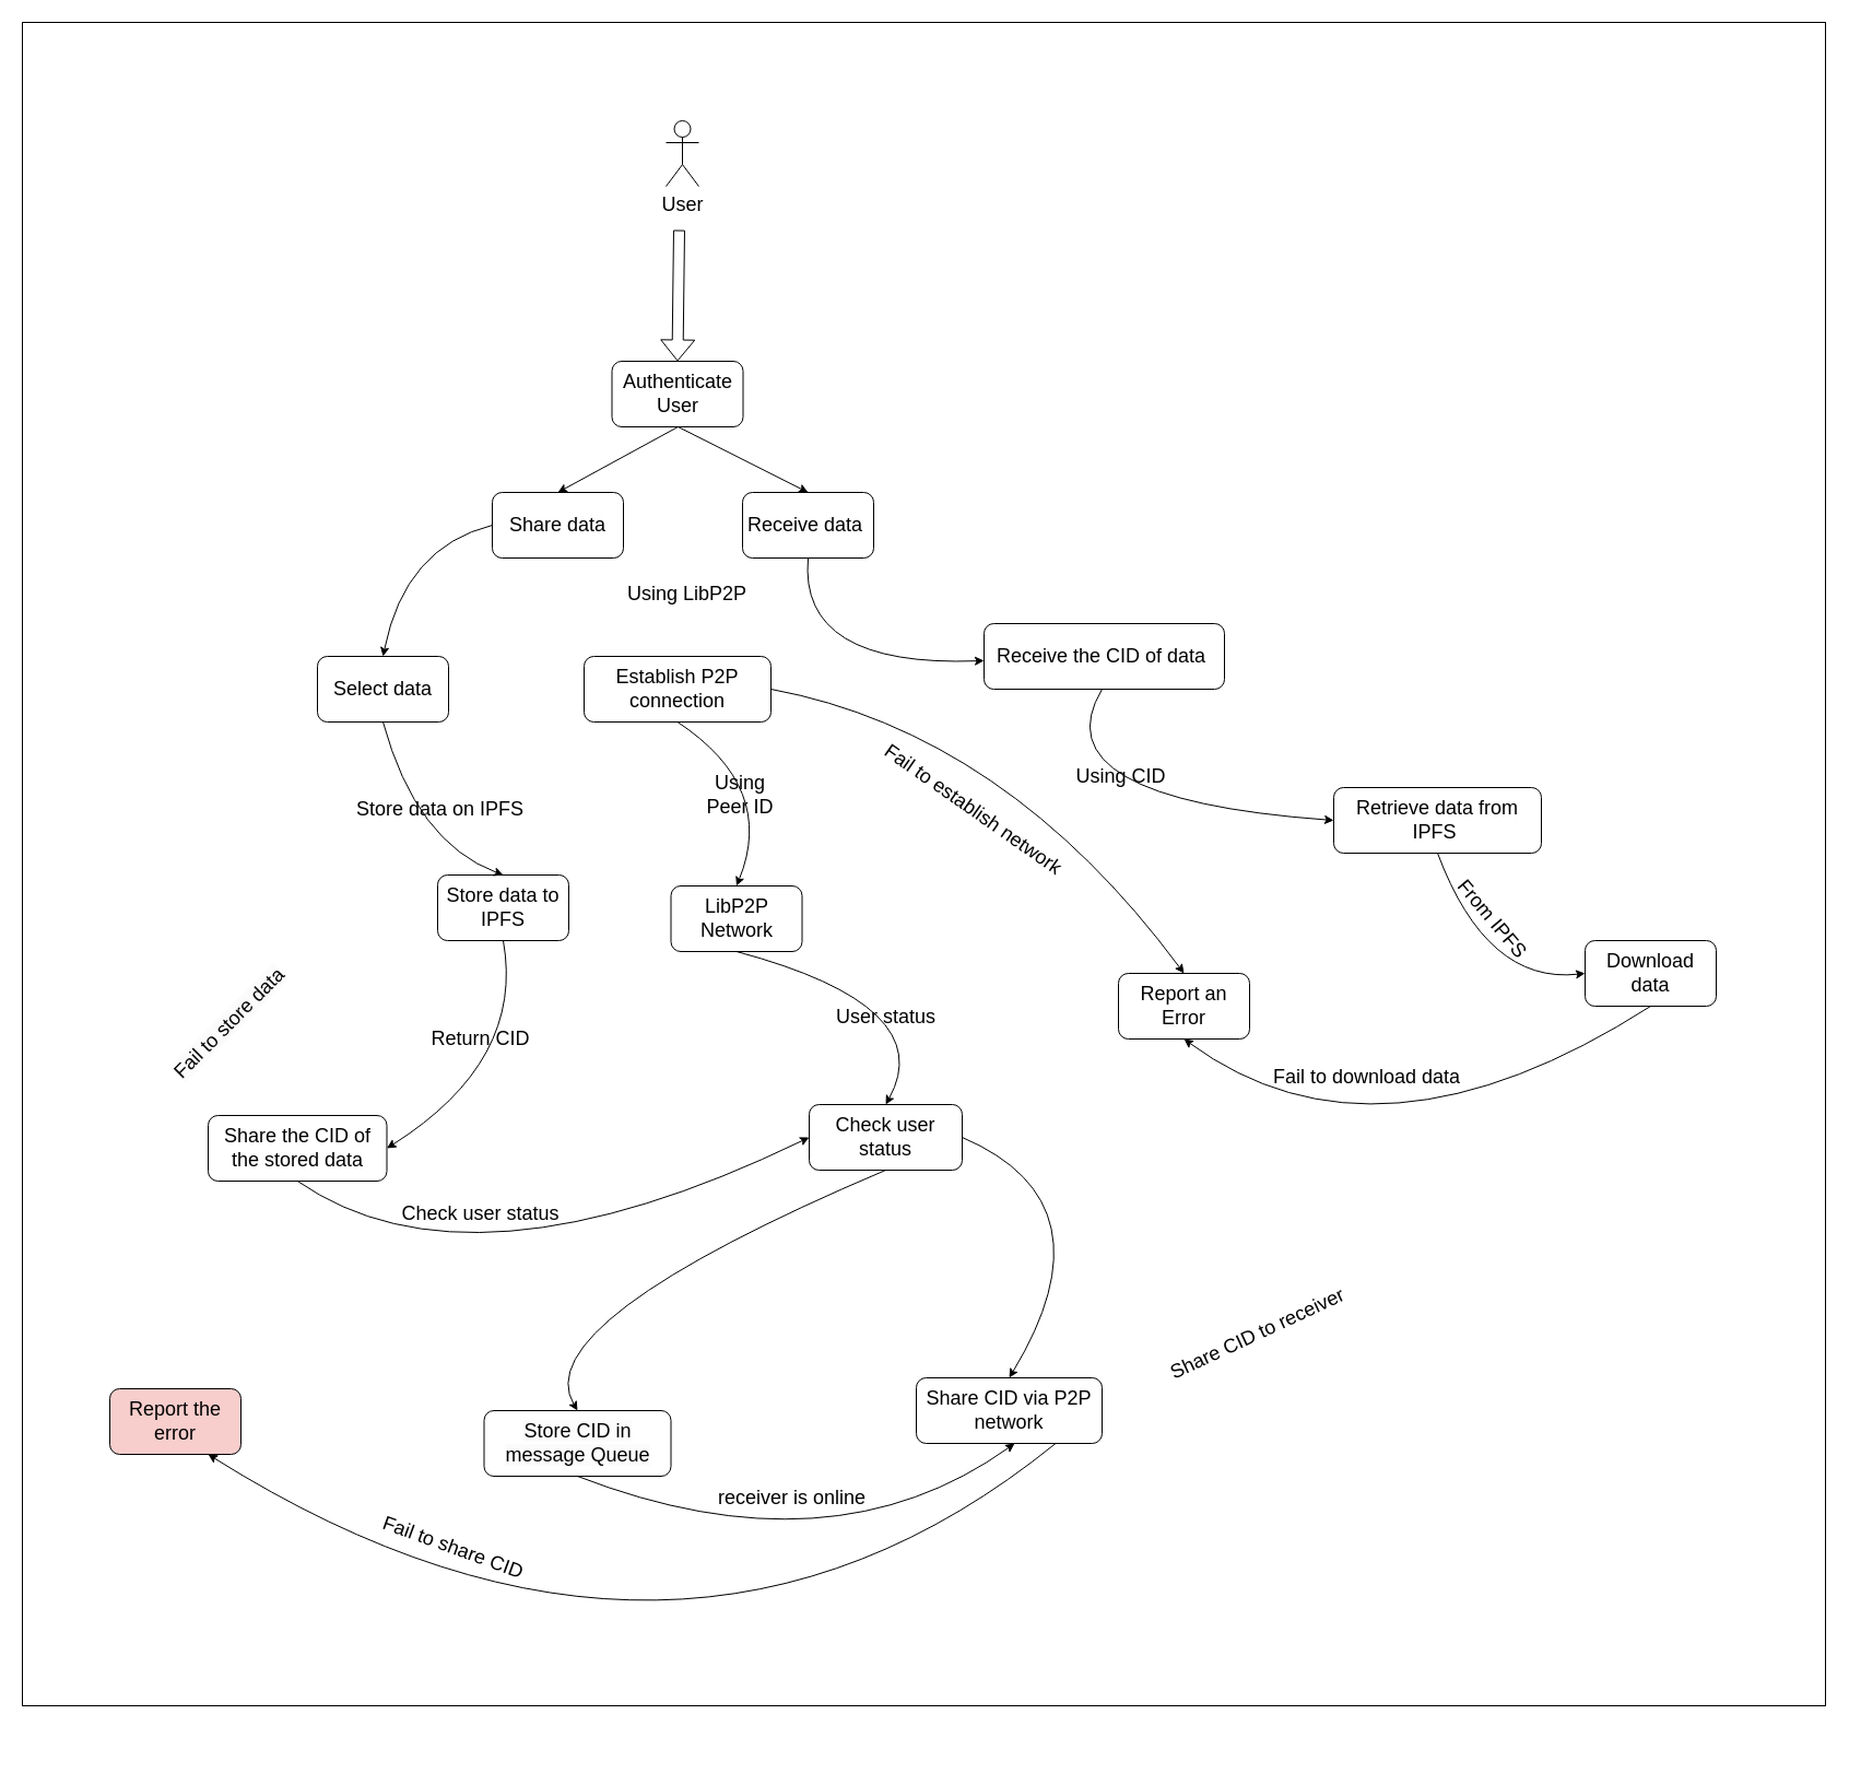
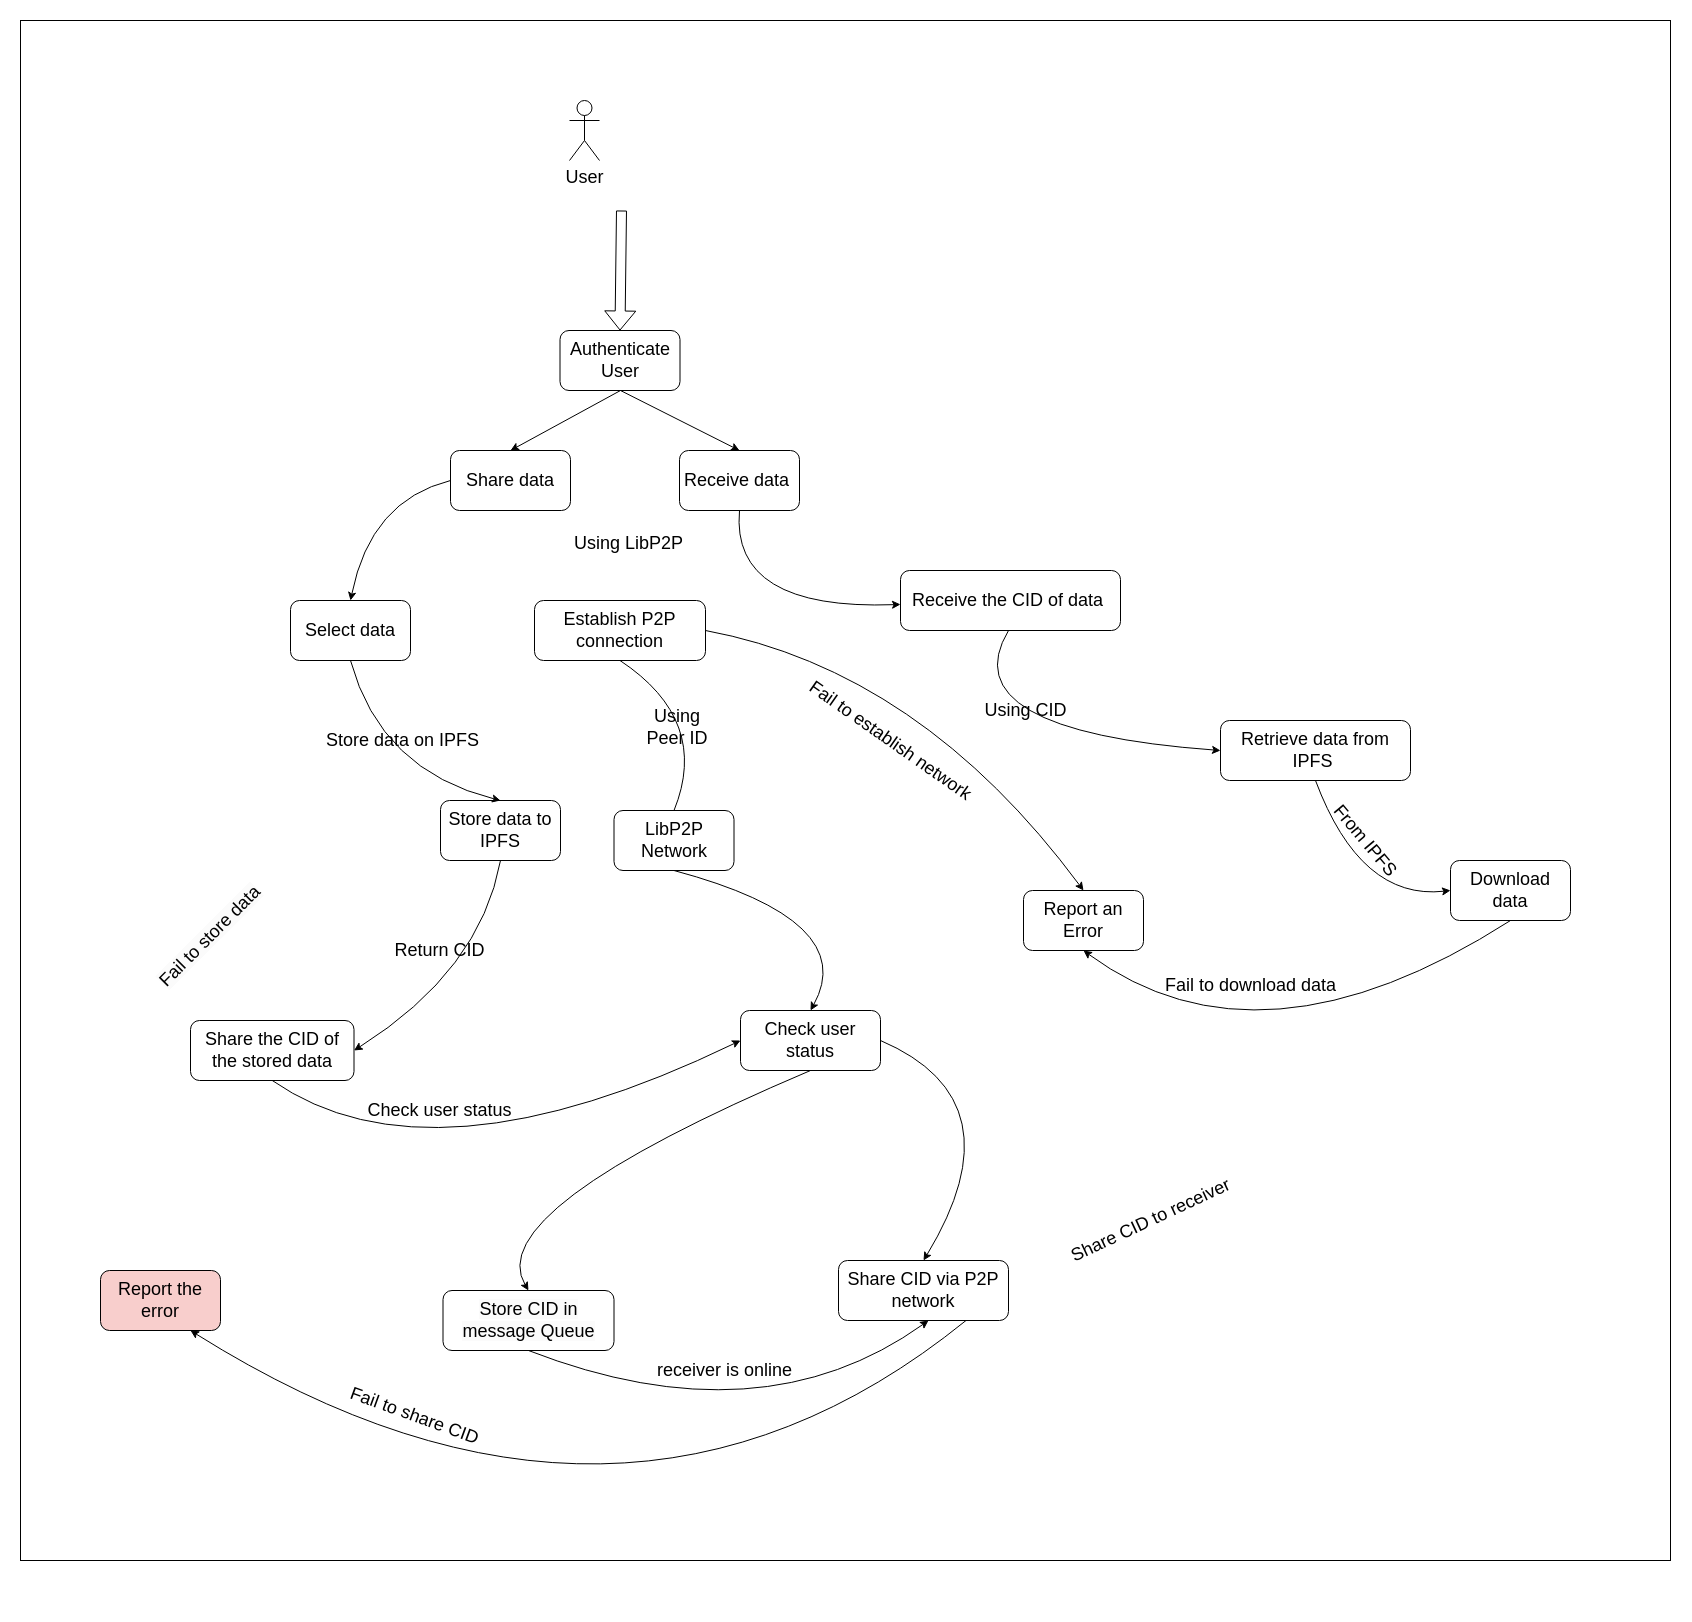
- <mxCell id="3" value="&lt;font style=&quot;font-size: 18px;&quot;&gt;User&lt;/font&gt;" style="shape=umlActor;verticalLabelPosition=bottom;verticalAlign=top;html=1;outlineConnect=0;" parent="1" vertex="1"><mxGeometry x="609" y="110" width="30" height="60" as="geometry" /></mxCell>
+ <mxCell id="3" value="&lt;font style=&quot;font-size: 18px;&quot;&gt;User&lt;/font&gt;" style="shape=umlActor;verticalLabelPosition=bottom;verticalAlign=top;html=1;outlineConnect=0;" parent="1" vertex="1"><mxGeometry x="569" y="100" width="30" height="60" as="geometry" /></mxCell>
- <mxCell id="35" value="" style="curved=1;endArrow=classic;html=1;rounded=0;exitX=0.5;exitY=1;exitDx=0;exitDy=0;entryX=0.5;entryY=0;entryDx=0;entryDy=0;" parent="1" source="13" target="34" edge="1"><mxGeometry width="50" height="50" relative="1" as="geometry"><mxPoint x="810" y="880" as="sourcePoint" /><mxPoint x="860" y="830" as="targetPoint" /><Array as="points"><mxPoint x="710" y="720" /></Array></mxGeometry></mxCell>
+ <mxCell id="35" value="" style="curved=1;endArrow=none;html=1;rounded=0;exitX=0.5;exitY=1;exitDx=0;exitDy=0;entryX=0.5;entryY=0;entryDx=0;entryDy=0;" parent="1" source="13" target="34" edge="1"><mxGeometry width="50" height="50" relative="1" as="geometry"><mxPoint x="810" y="880" as="sourcePoint" /><mxPoint x="860" y="830" as="targetPoint" /><Array as="points"><mxPoint x="710" y="720" /></Array></mxGeometry></mxCell>
- <mxCell id="11" value="&lt;font style=&quot;font-size: 18px;&quot;&gt;Store data to IPFS&lt;/font&gt;" style="rounded=1;whiteSpace=wrap;html=1;" parent="1" vertex="1"><mxGeometry x="400" y="800" width="120" height="60" as="geometry" /></mxCell>
+ <mxCell id="11" value="&lt;font style=&quot;font-size: 18px;&quot;&gt;Store data to IPFS&lt;/font&gt;" style="rounded=1;whiteSpace=wrap;html=1;" parent="1" vertex="1"><mxGeometry x="440" y="800" width="120" height="60" as="geometry" /></mxCell>
- <mxCell id="19" value="&lt;span style=&quot;font-size: 18px;&quot;&gt;User status&lt;/span&gt;" style="text;html=1;align=center;verticalAlign=middle;resizable=0;points=[];autosize=1;strokeColor=none;fillColor=none;" parent="1" vertex="1"><mxGeometry x="755" y="910" width="110" height="40" as="geometry" /></mxCell>
